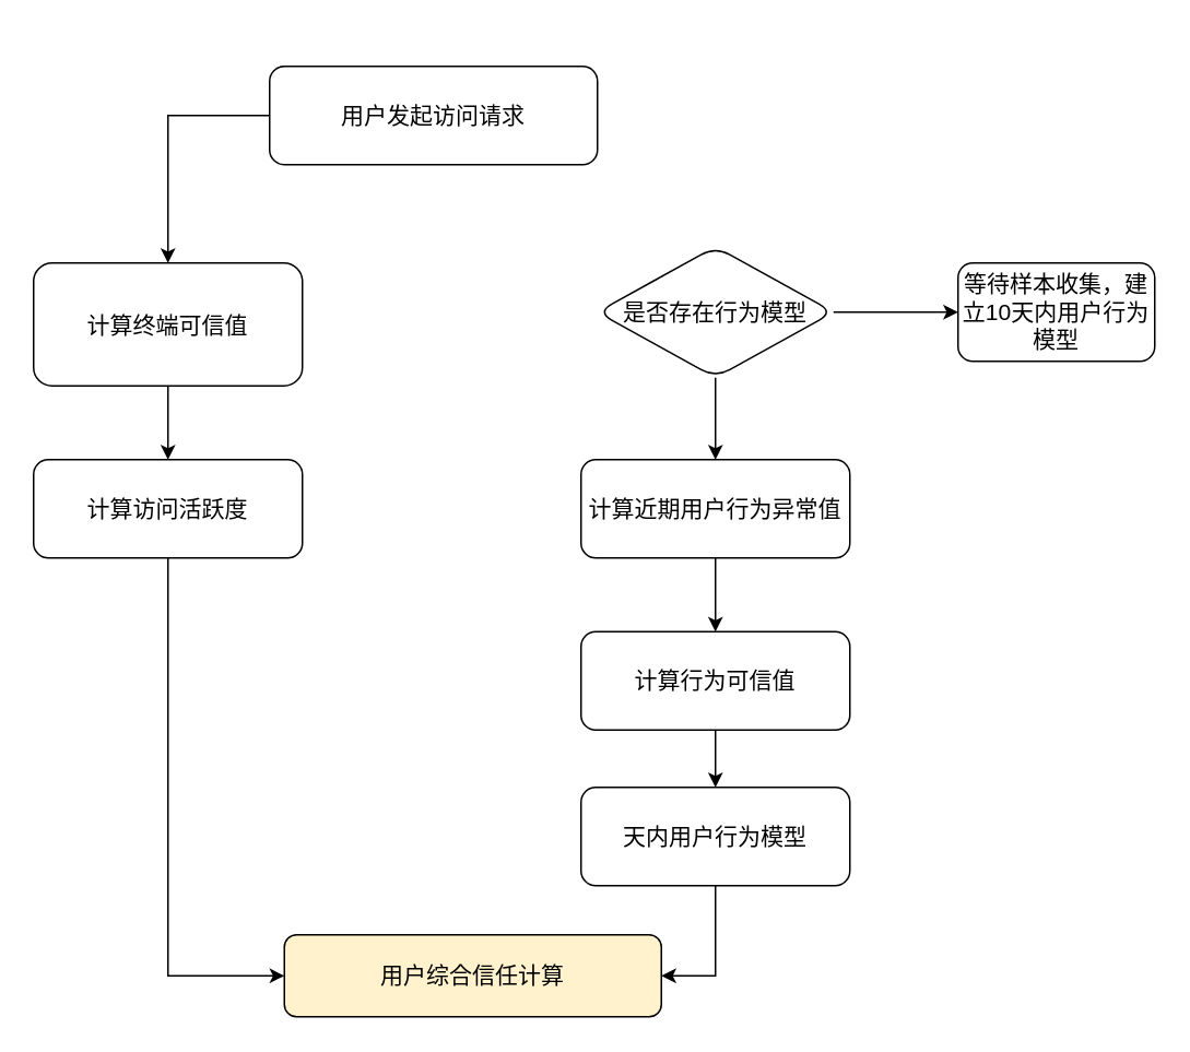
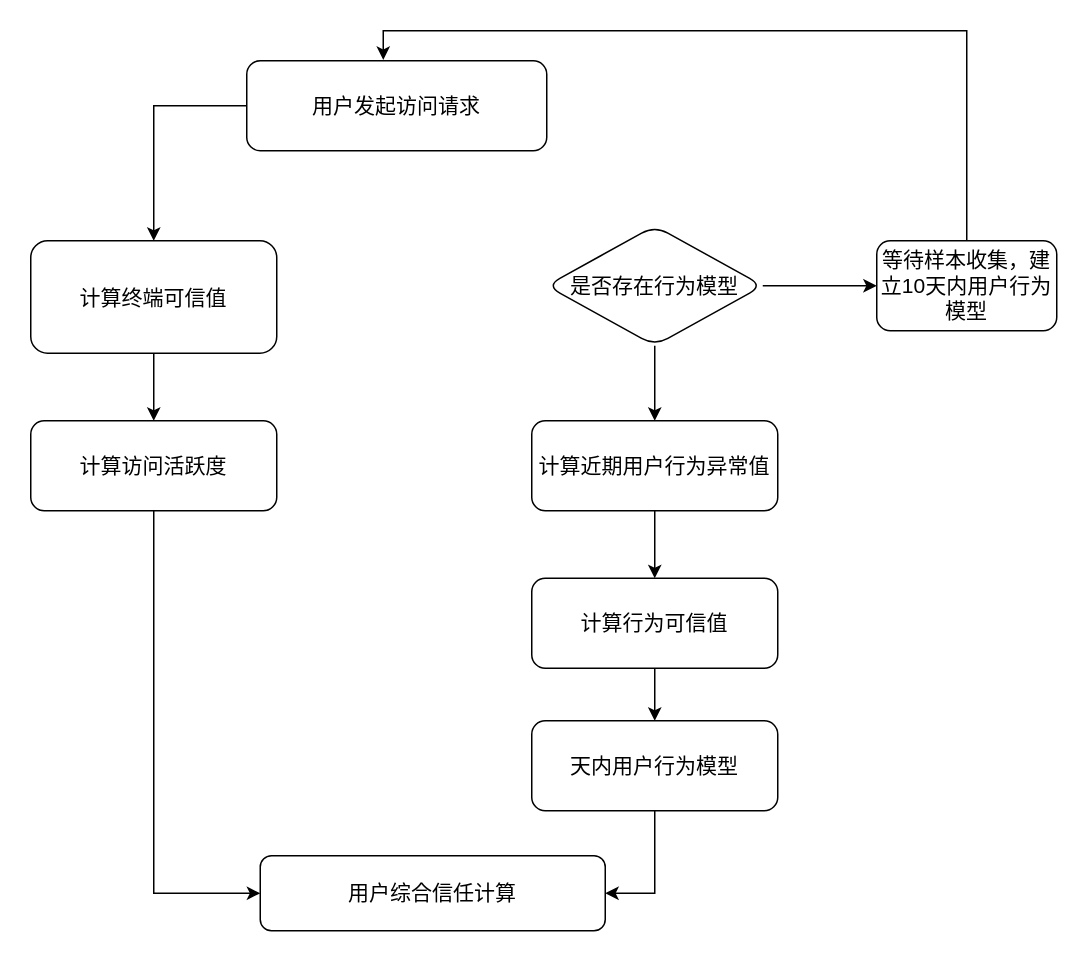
+ <mxCell id="18" style="edgeStyle=orthogonalEdgeStyle;rounded=0;orthogonalLoop=1;jettySize=auto;html=1;entryX=0.455;entryY=-0.009;entryDx=0;entryDy=0;entryPerimeter=0;fontSize=14;" edge="1" parent="1" source="11" target="3"><mxGeometry relative="1" as="geometry"><Array as="points"><mxPoint x="644" y="20" /><mxPoint x="255" y="20" /></Array></mxGeometry></mxCell>
- <mxCell id="19" value="用户综合信任计算" style="rounded=1;whiteSpace=wrap;html=1;fontSize=14;fillColor=#fff2cc;" vertex="1" parent="1"><mxGeometry x="173" y="570" width="230" height="50" as="geometry" /></mxCell>
+ <mxCell id="19" value="用户综合信任计算" style="rounded=1;whiteSpace=wrap;html=1;fontSize=14;" vertex="1" parent="1"><mxGeometry x="173" y="570" width="230" height="50" as="geometry" /></mxCell>
